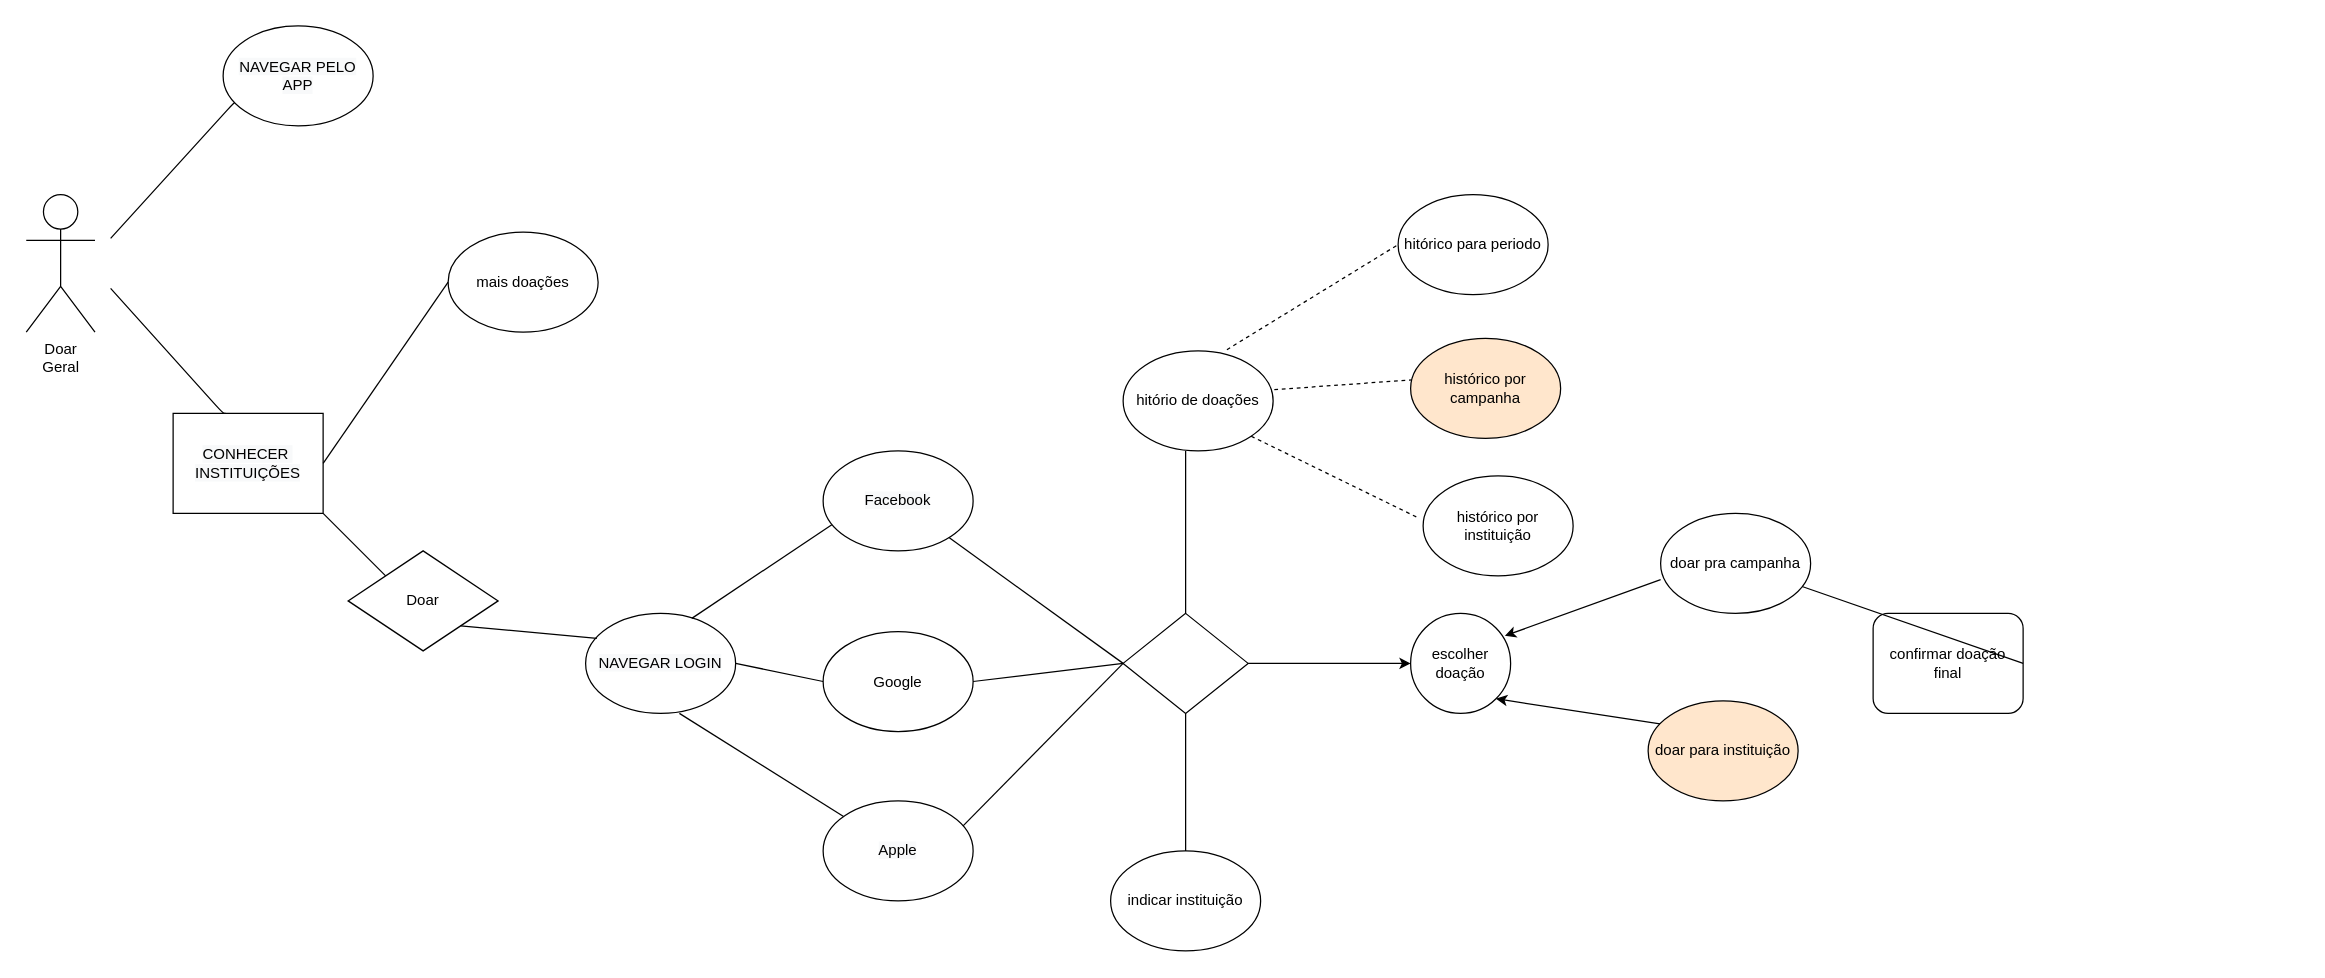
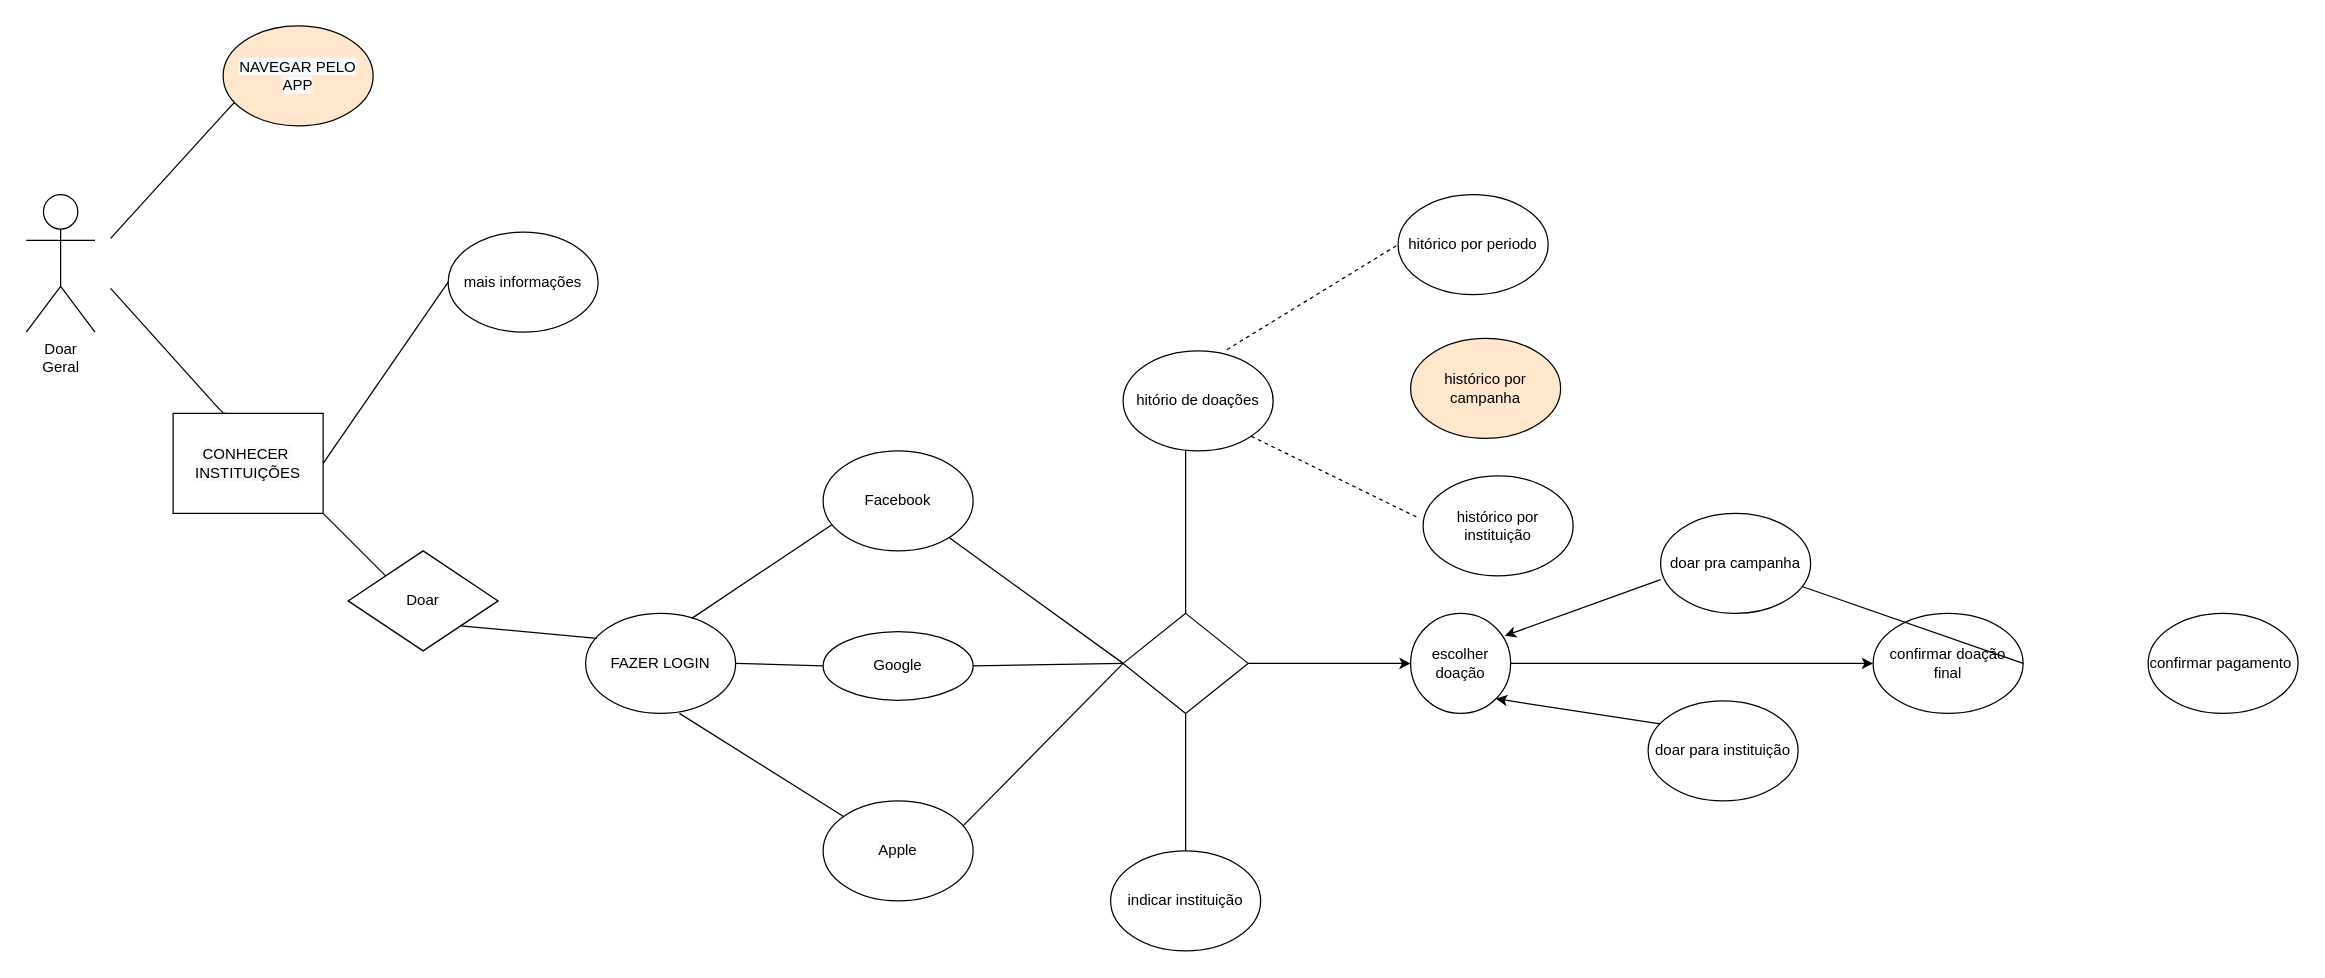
- <mxCell id="4" value="&#10;&#10;&lt;span style=&quot;color: rgb(0, 0, 0); font-family: helvetica; font-size: 12px; font-style: normal; font-weight: 400; letter-spacing: normal; text-align: center; text-indent: 0px; text-transform: none; word-spacing: 0px; background-color: rgb(248, 249, 250); display: inline; float: none;&quot;&gt;NAVEGAR PELO APP&lt;/span&gt;&#10;&#10;" style="ellipse;whiteSpace=wrap;html=1;" vertex="1" parent="1"><mxGeometry x="178" y="20" width="120" height="80" as="geometry" /></mxCell>
+ <mxCell id="4" value="&#10;&#10;&lt;span style=&quot;color: rgb(0, 0, 0); font-family: helvetica; font-size: 12px; font-style: normal; font-weight: 400; letter-spacing: normal; text-align: center; text-indent: 0px; text-transform: none; word-spacing: 0px; background-color: rgb(248, 249, 250); display: inline; float: none;&quot;&gt;NAVEGAR PELO APP&lt;/span&gt;&#10;&#10;" style="ellipse;whiteSpace=wrap;html=1;fillColor=#ffe6cc;" vertex="1" parent="1"><mxGeometry x="178" y="20" width="120" height="80" as="geometry" /></mxCell>
- <mxCell id="31" value="hitórico para periodo" style="ellipse;whiteSpace=wrap;html=1;" vertex="1" parent="1"><mxGeometry x="1118" y="155" width="120" height="80" as="geometry" /></mxCell>
+ <mxCell id="31" value="hitórico por periodo" style="ellipse;whiteSpace=wrap;html=1;" vertex="1" parent="1"><mxGeometry x="1118" y="155" width="120" height="80" as="geometry" /></mxCell>
- <mxCell id="23" value="mais doações" style="ellipse;whiteSpace=wrap;html=1;" vertex="1" parent="1"><mxGeometry x="358" y="185" width="120" height="80" as="geometry" /></mxCell>
+ <mxCell id="23" value="mais informações" style="ellipse;whiteSpace=wrap;html=1;" vertex="1" parent="1"><mxGeometry x="358" y="185" width="120" height="80" as="geometry" /></mxCell>
- <mxCell id="29" value="" style="endArrow=none;dashed=1;html=1;exitX=1.008;exitY=0.388;exitDx=0;exitDy=0;exitPerimeter=0;entryX=0.025;entryY=0.413;entryDx=0;entryDy=0;entryPerimeter=0;" edge="1" parent="1" source="26" target="32"><mxGeometry width="50" height="50" relative="1" as="geometry"><mxPoint x="1101.04" y="339.04" as="sourcePoint" /><mxPoint x="1218" y="330" as="targetPoint" /><Array as="points" /></mxGeometry></mxCell>
- <mxCell id="8" value="&#10;&#10;&lt;span style=&quot;color: rgb(0, 0, 0); font-family: helvetica; font-size: 12px; font-style: normal; font-weight: 400; letter-spacing: normal; text-align: center; text-indent: 0px; text-transform: none; word-spacing: 0px; background-color: rgb(248, 249, 250); display: inline; float: none;&quot;&gt;NAVEGAR LOGIN&lt;/span&gt;&#10;&#10;" style="ellipse;whiteSpace=wrap;html=1;" vertex="1" parent="1"><mxGeometry x="468" y="490" width="120" height="80" as="geometry" /></mxCell>
+ <mxCell id="8" value="&#10;&#10;&lt;span style=&quot;color: rgb(0, 0, 0); font-family: helvetica; font-size: 12px; font-style: normal; font-weight: 400; letter-spacing: normal; text-align: center; text-indent: 0px; text-transform: none; word-spacing: 0px; background-color: rgb(248, 249, 250); display: inline; float: none;&quot;&gt;FAZER LOGIN&lt;/span&gt;&#10;&#10;" style="ellipse;whiteSpace=wrap;html=1;" vertex="1" parent="1"><mxGeometry x="468" y="490" width="120" height="80" as="geometry" /></mxCell>
+ <mxCell id="40" value="" style="endArrow=classic;html=1;entryX=0;entryY=0.5;entryDx=0;entryDy=0;" edge="1" parent="1" source="18" target="19"><mxGeometry width="50" height="50" relative="1" as="geometry"><mxPoint x="1268" y="550" as="sourcePoint" /><mxPoint x="1288" y="590" as="targetPoint" /></mxGeometry></mxCell>
- <mxCell id="19" value="confirmar doação final" style="whiteSpace=wrap;html=1;rounded=1;" vertex="1" parent="1"><mxGeometry x="1498" y="490" width="120" height="80" as="geometry" /></mxCell>
+ <mxCell id="19" value="confirmar doação final" style="ellipse;whiteSpace=wrap;html=1;" vertex="1" parent="1"><mxGeometry x="1498" y="490" width="120" height="80" as="geometry" /></mxCell>
+ <mxCell id="42" value="confirmar pagamento&amp;nbsp;&lt;br&gt;" style="ellipse;whiteSpace=wrap;html=1;" vertex="1" parent="1"><mxGeometry x="1718" y="490" width="120" height="80" as="geometry" /></mxCell>
- <mxCell id="11" value="Google" style="ellipse;whiteSpace=wrap;html=1;" vertex="1" parent="1"><mxGeometry x="658" y="504.5" width="120" height="80" as="geometry" /></mxCell>
+ <mxCell id="11" value="Google" style="ellipse;whiteSpace=wrap;html=1;" vertex="1" parent="1"><mxGeometry x="658" y="504.5" width="120" height="55" as="geometry" /></mxCell>
- <mxCell id="39" value="doar para instituição" style="ellipse;whiteSpace=wrap;html=1;fillColor=#ffe6cc;" vertex="1" parent="1"><mxGeometry x="1318" y="560" width="120" height="80" as="geometry" /></mxCell>
+ <mxCell id="39" value="doar para instituição" style="ellipse;whiteSpace=wrap;html=1;" vertex="1" parent="1"><mxGeometry x="1318" y="560" width="120" height="80" as="geometry" /></mxCell>
